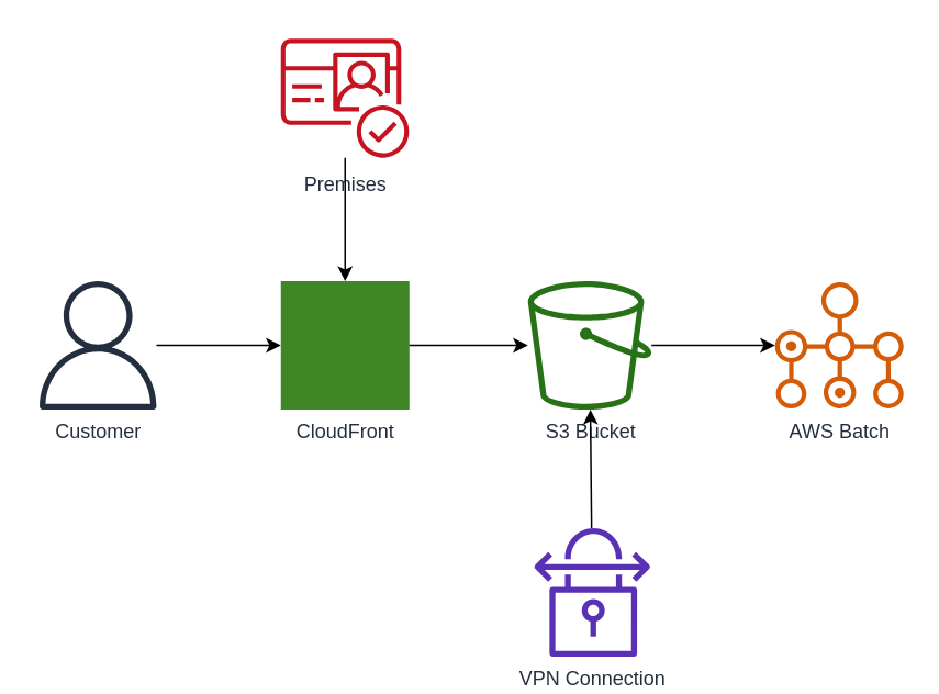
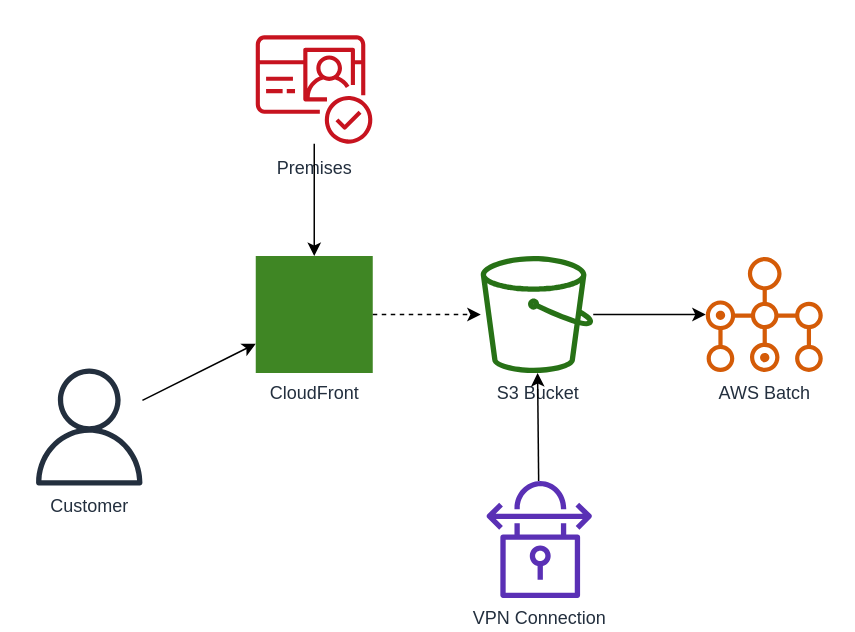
- <mxCell id="2" value="Customer" style="outlineConnect=0;fontColor=#232F3E;gradientColor=none;fillColor=#232F3E;strokeColor=none;dashed=0;verticalLabelPosition=bottom;verticalAlign=top;align=center;html=1;fontSize=12;fontStyle=0;aspect=fixed;pointerEvents=1;shape=mxgraph.aws4.user;" vertex="1" parent="1"><mxGeometry x="20" y="170" width="78" height="78" as="geometry" /></mxCell>
+ <mxCell id="2" value="Customer" style="outlineConnect=0;fontColor=#232F3E;gradientColor=none;fillColor=#232F3E;strokeColor=none;dashed=0;verticalLabelPosition=bottom;verticalAlign=top;align=center;html=1;fontSize=12;fontStyle=0;aspect=fixed;pointerEvents=1;shape=mxgraph.aws4.user;" vertex="1" parent="1"><mxGeometry x="20" y="245" width="78" height="78" as="geometry" /></mxCell>
- <mxCell id="9" value="" style="endArrow=classic;html=1;rounded=0;" edge="1" parent="1" source="3" target="4"><mxGeometry width="50" height="50" relative="1" as="geometry" /></mxCell>
+ <mxCell id="9" value="" style="endArrow=classic;html=1;rounded=0;dashed=1;" edge="1" parent="1" source="3" target="4"><mxGeometry width="50" height="50" relative="1" as="geometry" /></mxCell>
